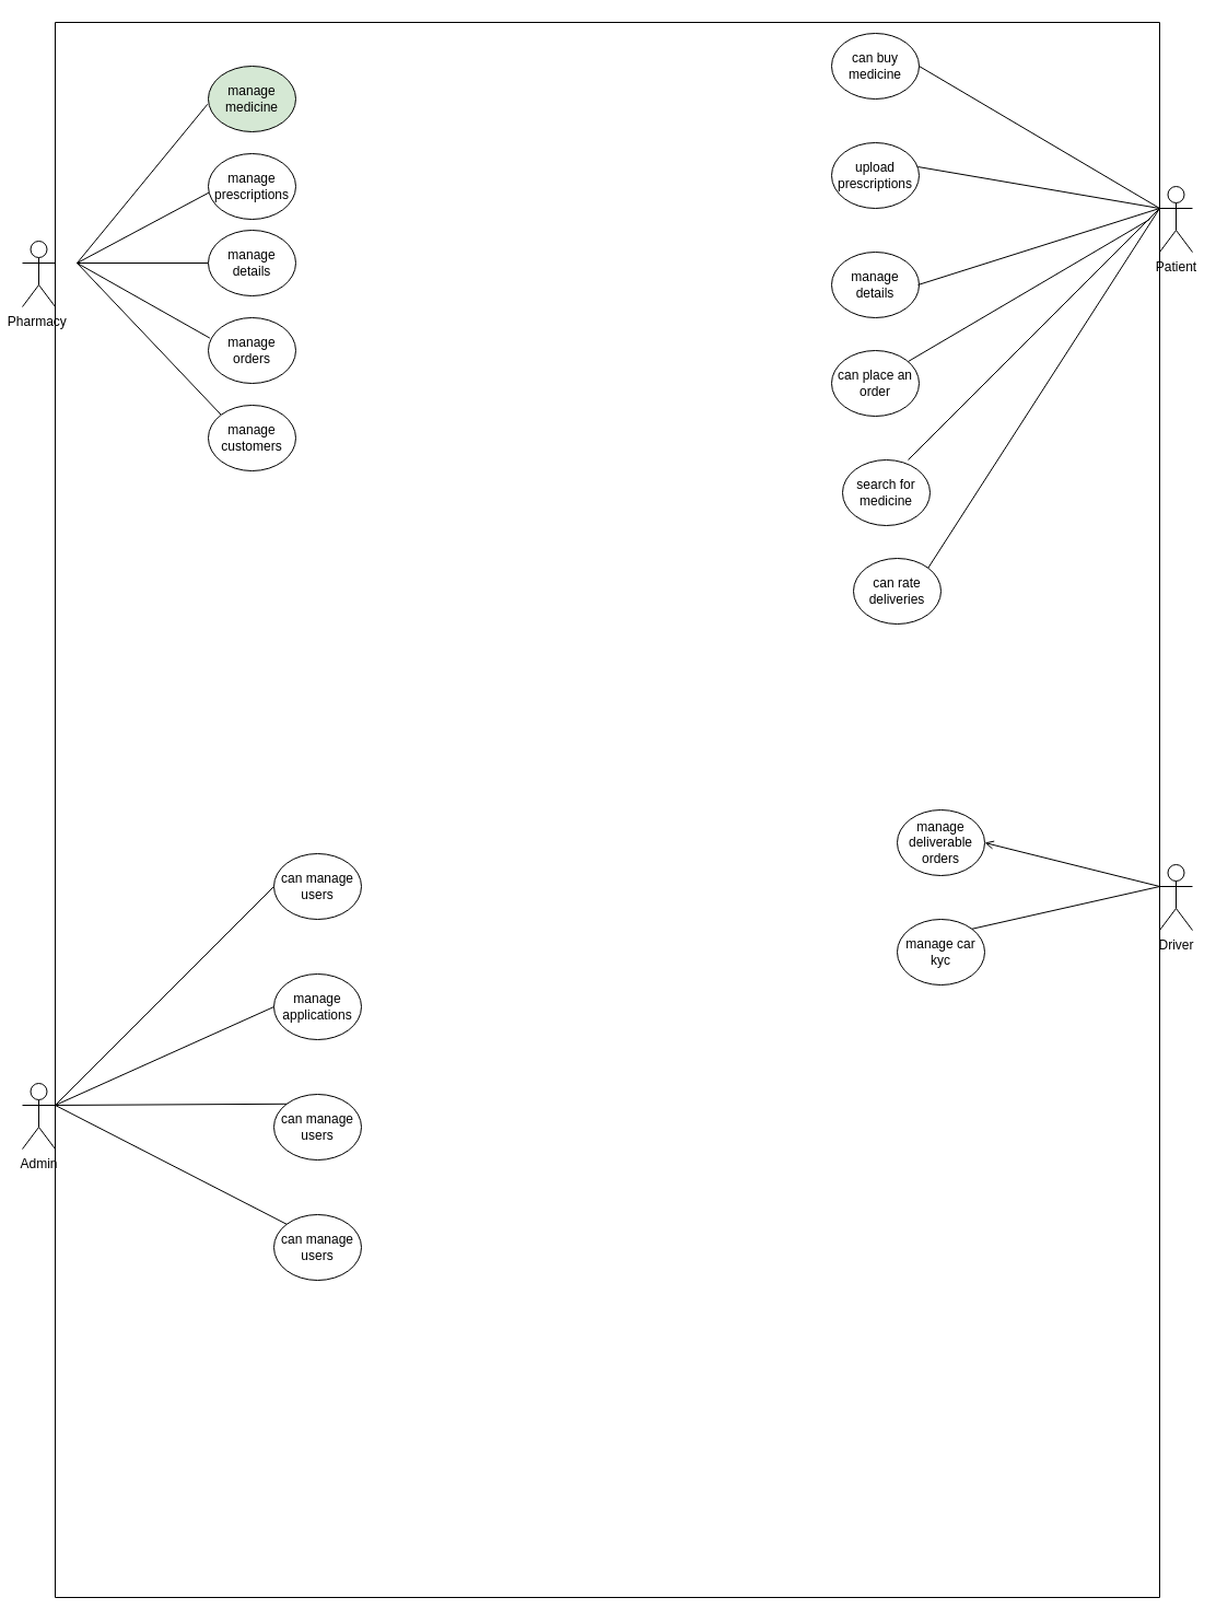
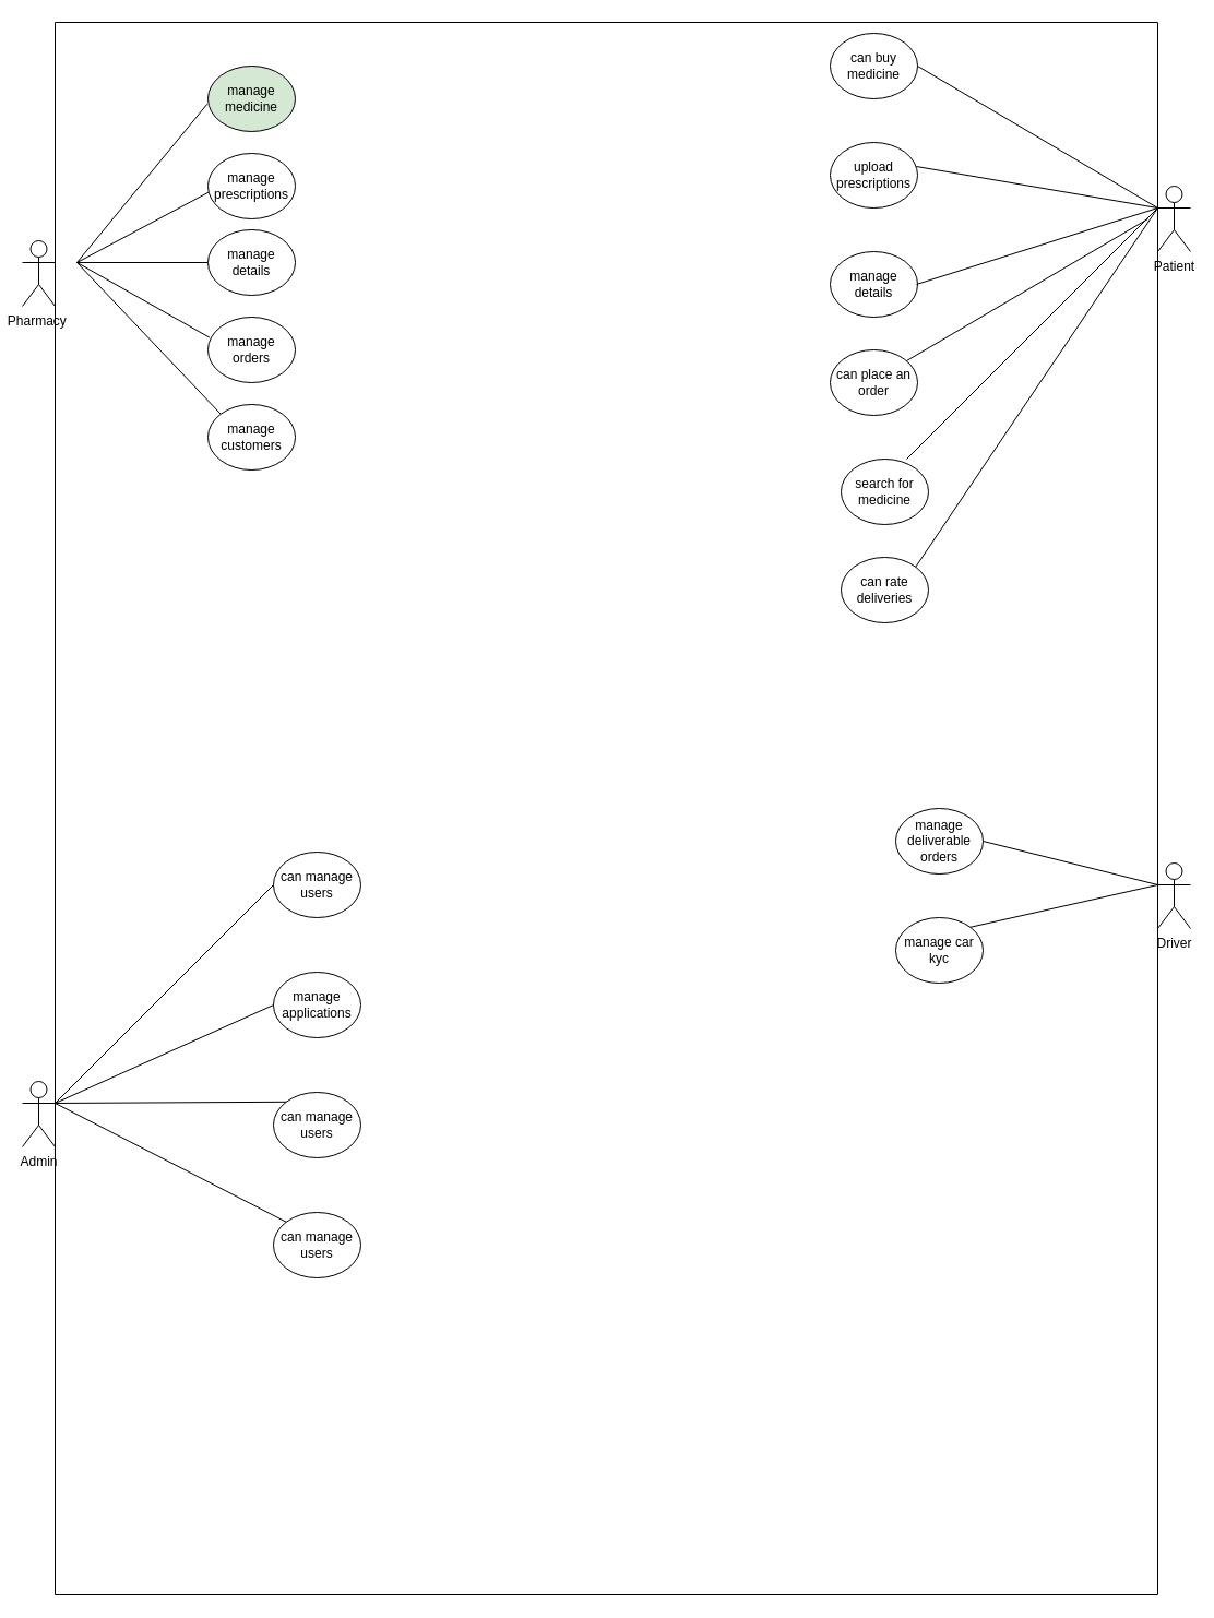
- <mxCell id="30" value="can rate deliveries" style="ellipse;whiteSpace=wrap;html=1;" vertex="1" parent="1"><mxGeometry x="780" y="510" width="80" height="60" as="geometry" /></mxCell>
+ <mxCell id="30" value="can rate deliveries" style="ellipse;whiteSpace=wrap;html=1;" vertex="1" parent="1"><mxGeometry x="770" y="510" width="80" height="60" as="geometry" /></mxCell>
- <mxCell id="32" value="" style="endArrow=open;html=1;rounded=0;entryX=1;entryY=0.5;entryDx=0;entryDy=0;exitX=0;exitY=0.333;exitDx=0;exitDy=0;exitPerimeter=0;" edge="1" parent="1" source="20" target="29"><mxGeometry width="50" height="50" relative="1" as="geometry"><mxPoint x="500" y="840" as="sourcePoint" /><mxPoint x="550" y="790" as="targetPoint" /></mxGeometry></mxCell>
+ <mxCell id="32" value="" style="endArrow=none;html=1;rounded=0;entryX=1;entryY=0.5;entryDx=0;entryDy=0;exitX=0;exitY=0.333;exitDx=0;exitDy=0;exitPerimeter=0;" edge="1" parent="1" source="20" target="29"><mxGeometry width="50" height="50" relative="1" as="geometry"><mxPoint x="500" y="840" as="sourcePoint" /><mxPoint x="550" y="790" as="targetPoint" /></mxGeometry></mxCell>
